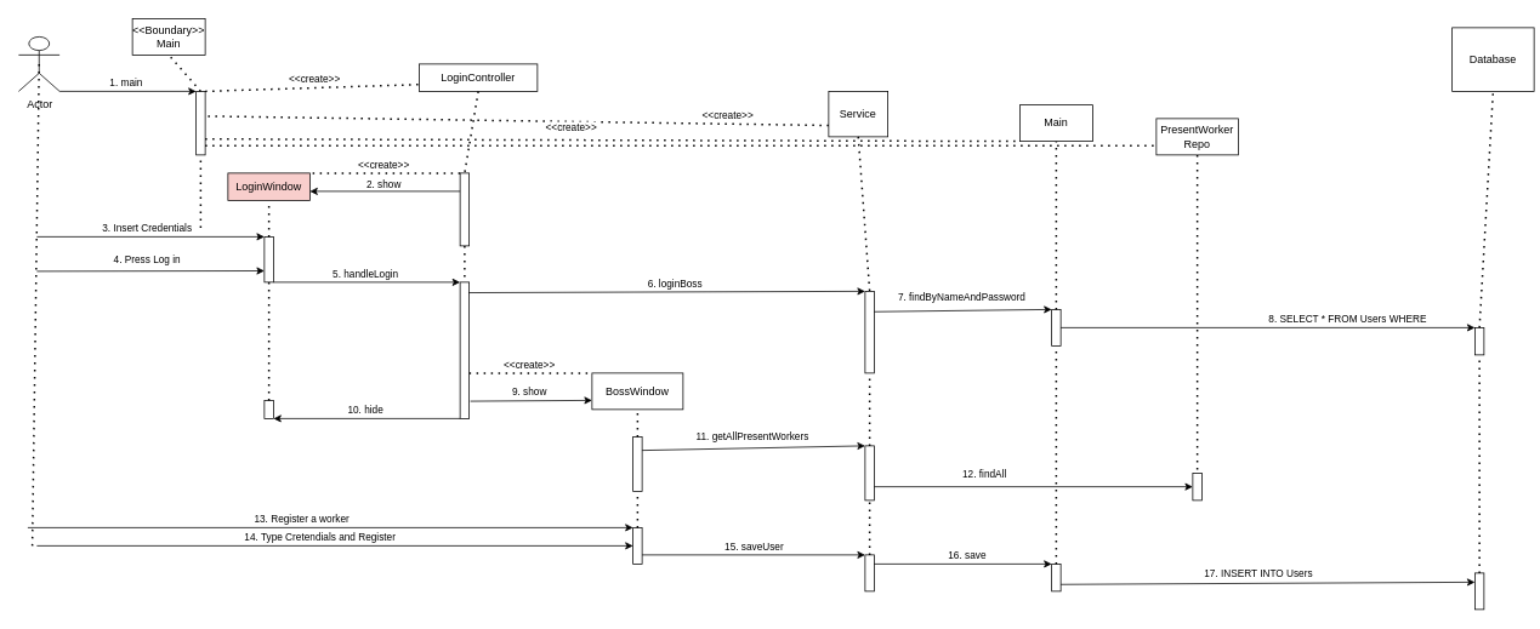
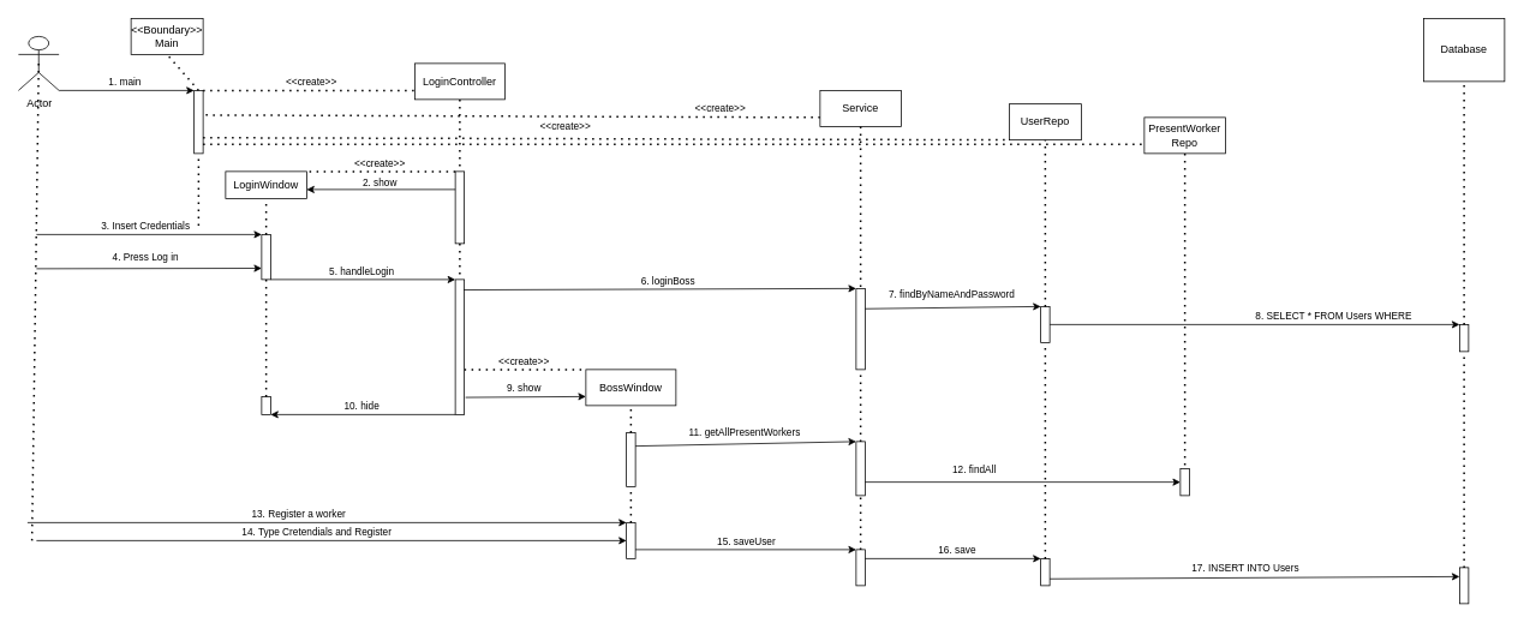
- <mxCell id="10" value="Database" style="rounded=0;whiteSpace=wrap;html=1;" parent="1" vertex="1"><mxGeometry x="1595" y="30" width="90" height="70" as="geometry" /></mxCell>
+ <mxCell id="10" value="Database" style="rounded=0;whiteSpace=wrap;html=1;" parent="1" vertex="1"><mxGeometry x="1580" y="20" width="90" height="70" as="geometry" /></mxCell>
- <mxCell id="4" value="&lt;div&gt;LoginController&lt;/div&gt;" style="rounded=0;whiteSpace=wrap;html=1;" parent="1" vertex="1"><mxGeometry x="460" y="70" width="130" height="30" as="geometry" /></mxCell>
+ <mxCell id="4" value="&lt;div&gt;LoginController&lt;/div&gt;" style="rounded=0;whiteSpace=wrap;html=1;" parent="1" vertex="1"><mxGeometry x="460" y="70" width="100" height="40" as="geometry" /></mxCell>
- <mxCell id="7" value="Service" style="rounded=0;whiteSpace=wrap;html=1;" parent="1" vertex="1"><mxGeometry x="910" y="100" width="65" height="50" as="geometry" /></mxCell>
+ <mxCell id="7" value="Service" style="rounded=0;whiteSpace=wrap;html=1;" parent="1" vertex="1"><mxGeometry x="910" y="100" width="90" height="40" as="geometry" /></mxCell>
- <mxCell id="8" value="Main" style="rounded=0;whiteSpace=wrap;html=1;" parent="1" vertex="1"><mxGeometry x="1120" y="115" width="80" height="40" as="geometry" /></mxCell>
+ <mxCell id="8" value="UserRepo" style="rounded=0;whiteSpace=wrap;html=1;" parent="1" vertex="1"><mxGeometry x="1120" y="115" width="80" height="40" as="geometry" /></mxCell>
- <mxCell id="20" value="LoginWindow" style="rounded=0;whiteSpace=wrap;html=1;fillColor=#f8cecc;" parent="1" vertex="1"><mxGeometry x="250" y="190" width="90" height="30" as="geometry" /></mxCell>
+ <mxCell id="20" value="LoginWindow" style="rounded=0;whiteSpace=wrap;html=1;" parent="1" vertex="1"><mxGeometry x="250" y="190" width="90" height="30" as="geometry" /></mxCell>
